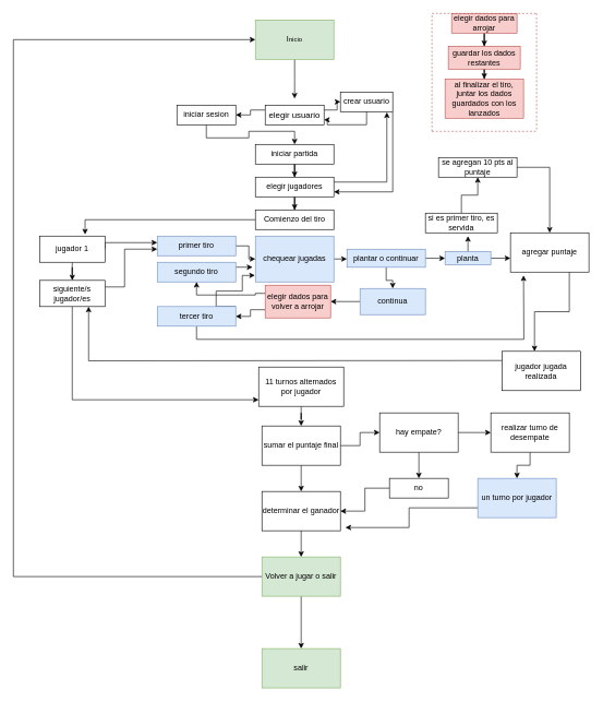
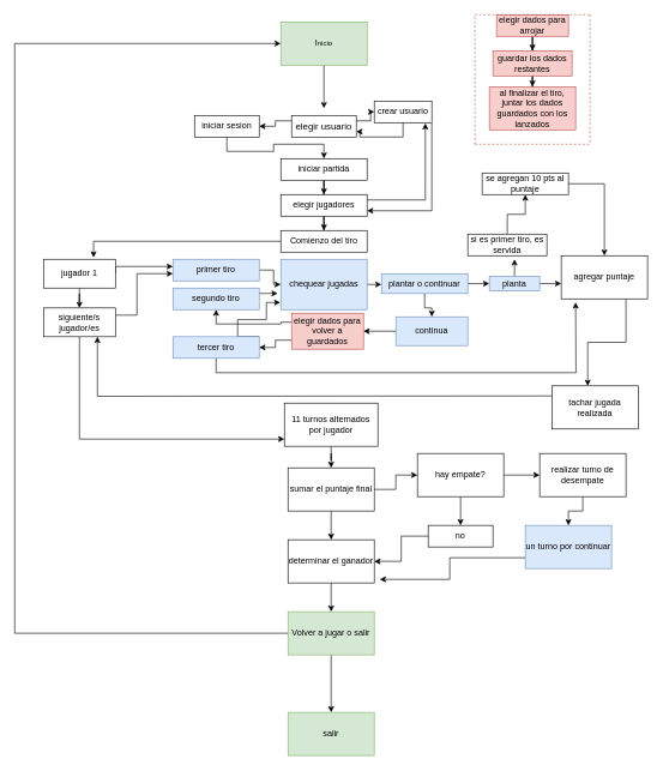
- <mxCell id="53" value="elegir dados para volver a arrojar" style="rounded=0;whiteSpace=wrap;html=1;fontSize=12;fillColor=#f8cecc;strokeColor=#b85450;" vertex="1" parent="1"><mxGeometry x="405" y="435" width="100" height="50" as="geometry" /></mxCell>
+ <mxCell id="53" value="elegir dados para volver a guardados" style="rounded=0;whiteSpace=wrap;html=1;fontSize=12;fillColor=#f8cecc;strokeColor=#b85450;" vertex="1" parent="1"><mxGeometry x="405" y="435" width="100" height="50" as="geometry" /></mxCell>
- <mxCell id="63" value="jugador jugada realizada" style="rounded=0;whiteSpace=wrap;html=1;fontSize=12;" vertex="1" parent="1"><mxGeometry x="767" y="536" width="120" height="60" as="geometry" /></mxCell>
+ <mxCell id="63" value="tachar jugada realizada" style="rounded=0;whiteSpace=wrap;html=1;fontSize=12;" vertex="1" parent="1"><mxGeometry x="767" y="536" width="120" height="60" as="geometry" /></mxCell>
- <mxCell id="77" value="un turno por jugador" style="whiteSpace=wrap;html=1;rounded=0;fontSize=12;fillColor=#dae8fc;strokeColor=#6c8ebf;" vertex="1" parent="1"><mxGeometry x="730" y="730" width="120" height="60" as="geometry" /></mxCell>
+ <mxCell id="77" value="un turno por continuar" style="whiteSpace=wrap;html=1;rounded=0;fontSize=12;fillColor=#dae8fc;strokeColor=#6c8ebf;" vertex="1" parent="1"><mxGeometry x="730" y="730" width="120" height="60" as="geometry" /></mxCell>
